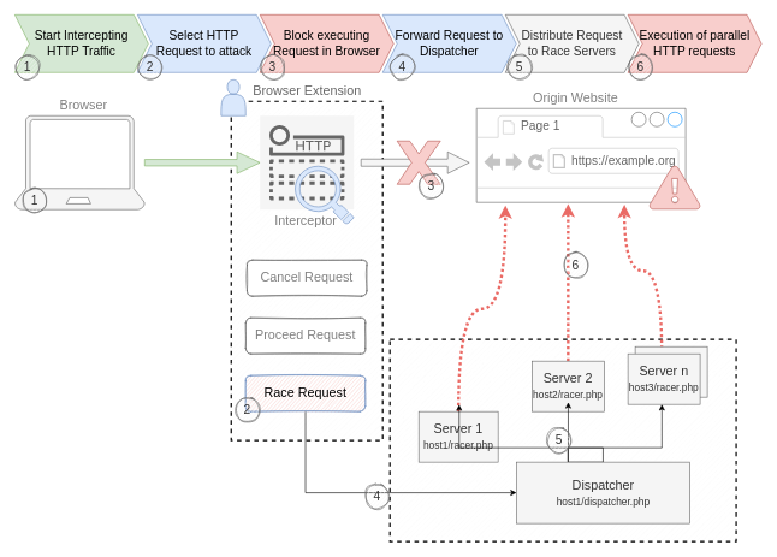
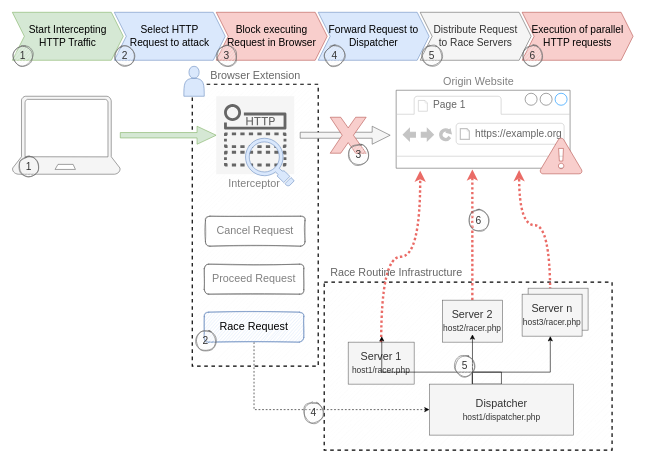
- <mxCell id="17" value="&lt;div&gt;Browser&lt;/div&gt;" style="text;html=1;resizable=0;autosize=1;align=center;verticalAlign=middle;points=[];fillColor=none;strokeColor=none;rounded=0;fontSize=18;fontColor=#808080;" vertex="1" parent="1"><mxGeometry x="75" y="130" width="80" height="30" as="geometry" /></mxCell>
+ <mxCell id="36" value="&lt;font color=&quot;#666666&quot;&gt;Race Routine Infrastructure&lt;/font&gt;" style="text;html=1;resizable=0;autosize=1;align=center;verticalAlign=middle;points=[];fillColor=none;strokeColor=none;rounded=0;fontColor=#A680B8;fontSize=18;" vertex="1" parent="1"><mxGeometry x="540" y="440" width="240" height="30" as="geometry" /></mxCell>
- <mxCell id="23" value="Race Request" style="rounded=1;whiteSpace=wrap;html=1;shadow=0;strokeColor=#6c8ebf;strokeWidth=1;fontSize=18;fillColor=#f8cecc;glass=0;sketch=1;" vertex="1" parent="1"><mxGeometry x="340" y="520" width="166" height="50" as="geometry" /></mxCell>
+ <mxCell id="23" value="Race Request" style="rounded=1;whiteSpace=wrap;html=1;shadow=0;strokeColor=#6c8ebf;strokeWidth=1;fontSize=18;fillColor=#dae8fc;glass=0;sketch=1;" vertex="1" parent="1"><mxGeometry x="340" y="520" width="166" height="50" as="geometry" /></mxCell>
- <mxCell id="22" style="edgeStyle=orthogonalEdgeStyle;rounded=0;orthogonalLoop=1;jettySize=auto;html=1;entryX=0;entryY=0.5;entryDx=0;entryDy=0;fontSize=18;fontColor=#808080;exitX=0.5;exitY=1;exitDx=0;exitDy=0;" edge="1" parent="1" source="23" target="35"><mxGeometry relative="1" as="geometry" /></mxCell>
+ <mxCell id="22" style="edgeStyle=orthogonalEdgeStyle;rounded=0;orthogonalLoop=1;jettySize=auto;html=1;entryX=0;entryY=0.5;entryDx=0;entryDy=0;fontSize=18;fontColor=#808080;exitX=0.5;exitY=1;exitDx=0;exitDy=0;dashed=1;" edge="1" parent="1" source="23" target="35"><mxGeometry relative="1" as="geometry" /></mxCell>
